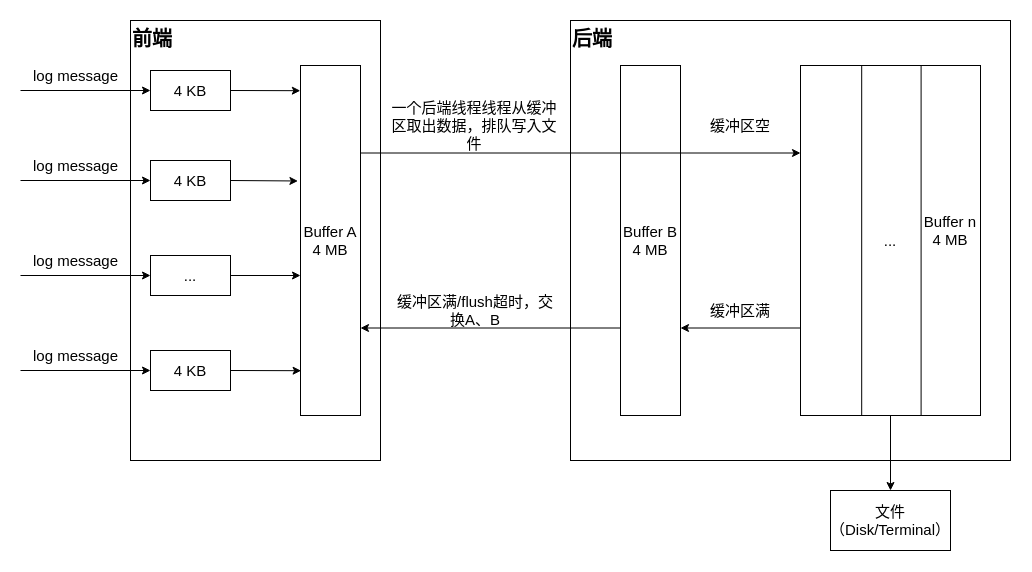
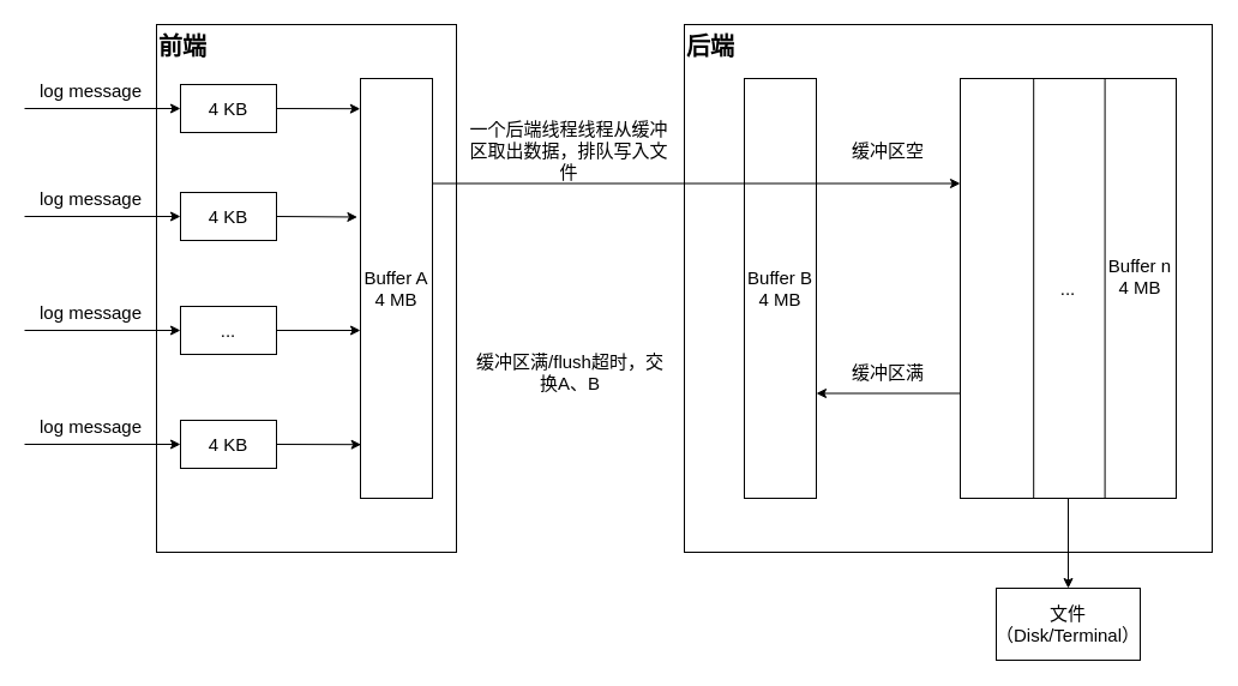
- <mxCell id="17" style="edgeStyle=none;html=1;exitX=0;exitY=0.75;exitDx=0;exitDy=0;entryX=1;entryY=0.75;entryDx=0;entryDy=0;fontSize=15;startArrow=none;startFill=0;endArrow=classic;endFill=1;" edge="1" parent="1" source="18" target="16"><mxGeometry relative="1" as="geometry" /></mxCell>
